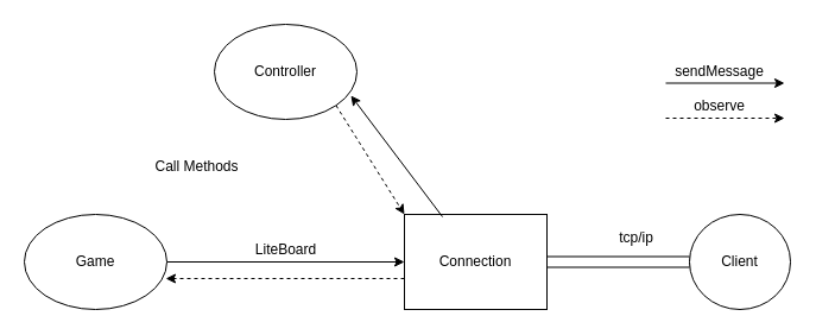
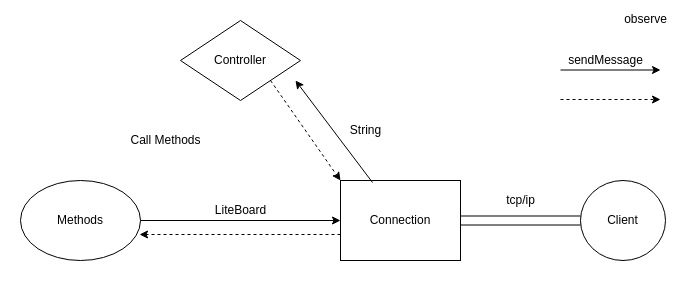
- <mxCell id="11" value="Controller" style="ellipse;whiteSpace=wrap;html=1;" vertex="1" parent="1"><mxGeometry x="180" y="20" width="120" height="80" as="geometry" /></mxCell>
+ <mxCell id="11" value="Controller" style="rhombus;whiteSpace=wrap;html=1;" vertex="1" parent="1"><mxGeometry x="180" y="20" width="120" height="80" as="geometry" /></mxCell>
- <mxCell id="4" value="observe&lt;br&gt;" style="text;html=1;align=center;verticalAlign=middle;resizable=0;points=[];autosize=1;" parent="1" vertex="1"><mxGeometry x="575" y="79" width="60" height="20" as="geometry" /></mxCell>
+ <mxCell id="4" value="observe&lt;br&gt;" style="text;html=1;align=center;verticalAlign=middle;resizable=0;points=[];autosize=1;" parent="1" vertex="1"><mxGeometry x="615" y="9" width="60" height="20" as="geometry" /></mxCell>
+ <mxCell id="8" value="String" style="text;html=1;align=center;verticalAlign=middle;resizable=0;points=[];autosize=1;" parent="1" vertex="1"><mxGeometry x="340" y="120" width="50" height="20" as="geometry" /></mxCell>
- <mxCell id="7" value="tcp/ip" style="text;html=1;align=center;verticalAlign=middle;resizable=0;points=[];autosize=1;" parent="1" vertex="1"><mxGeometry x="515" y="190" width="40" height="20" as="geometry" /></mxCell>
+ <mxCell id="7" value="tcp/ip" style="text;html=1;align=center;verticalAlign=middle;resizable=0;points=[];autosize=1;" parent="1" vertex="1"><mxGeometry x="500" y="190" width="40" height="20" as="geometry" /></mxCell>
- <mxCell id="13" value="Game" style="ellipse;whiteSpace=wrap;html=1;" vertex="1" parent="1"><mxGeometry x="20" y="180" width="120" height="80" as="geometry" /></mxCell>
+ <mxCell id="13" value="Methods" style="ellipse;whiteSpace=wrap;html=1;" vertex="1" parent="1"><mxGeometry x="20" y="180" width="120" height="80" as="geometry" /></mxCell>
